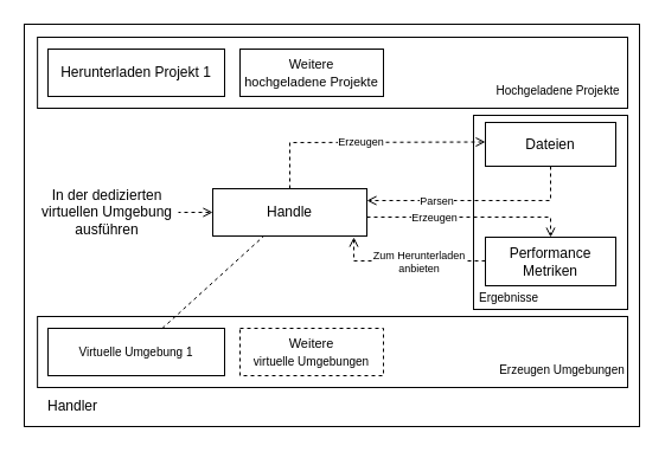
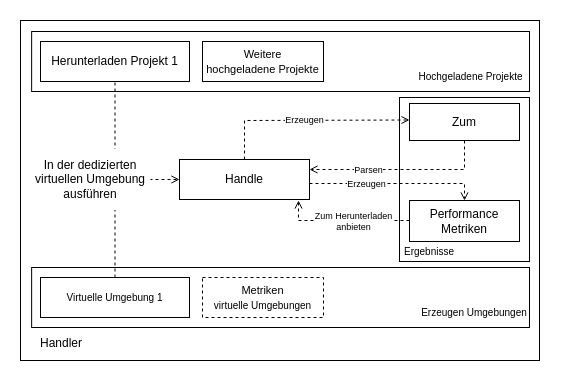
- <mxCell id="9" value="Dateien" style="rounded=0;whiteSpace=wrap;html=1;fillColor=none;" parent="1" vertex="1"><mxGeometry x="409" y="103" width="110" height="37" as="geometry" /></mxCell>
+ <mxCell id="9" value="Zum" style="rounded=0;whiteSpace=wrap;html=1;fillColor=none;" parent="1" vertex="1"><mxGeometry x="409" y="103" width="110" height="37" as="geometry" /></mxCell>
- <mxCell id="17" value="" style="endArrow=none;dashed=1;html=1;rounded=0;" edge="1" parent="1" source="14" target="7"><mxGeometry width="50" height="50" relative="1" as="geometry"><mxPoint x="89" y="210" as="sourcePoint" /><mxPoint x="139" y="160" as="targetPoint" /></mxGeometry></mxCell>
+ <mxCell id="17" value="" style="endArrow=none;dashed=1;html=1;rounded=0;entryX=0.5;entryY=1;entryDx=0;entryDy=0;" edge="1" parent="1" source="14" target="4"><mxGeometry width="50" height="50" relative="1" as="geometry"><mxPoint x="89" y="210" as="sourcePoint" /><mxPoint x="139" y="160" as="targetPoint" /></mxGeometry></mxCell>
- <mxCell id="16" value="&lt;font style=&quot;font-size: 11px&quot;&gt;Weitere&lt;br&gt;&lt;span style=&quot;font-size: 10px&quot;&gt;virtuelle Umgebungen&lt;/span&gt;&lt;br&gt;&lt;/font&gt;" style="rounded=0;whiteSpace=wrap;html=1;fillColor=none;dashed=1;" vertex="1" parent="1"><mxGeometry x="202" y="277" width="121" height="40" as="geometry" /></mxCell>
+ <mxCell id="16" value="&lt;font style=&quot;font-size: 11px&quot;&gt;Metriken&lt;br&gt;&lt;span style=&quot;font-size: 10px&quot;&gt;virtuelle Umgebungen&lt;/span&gt;&lt;br&gt;&lt;/font&gt;" style="rounded=0;whiteSpace=wrap;html=1;fillColor=none;dashed=1;" vertex="1" parent="1"><mxGeometry x="202" y="277" width="121" height="40" as="geometry" /></mxCell>
